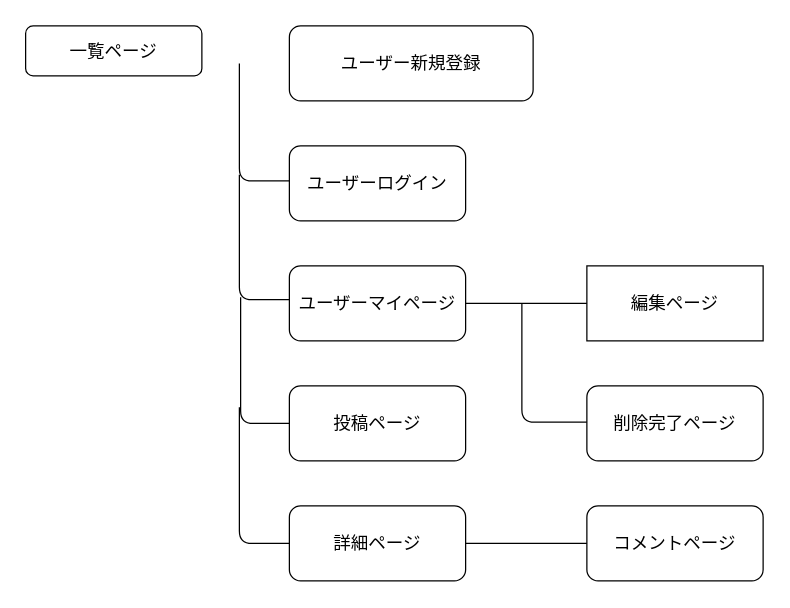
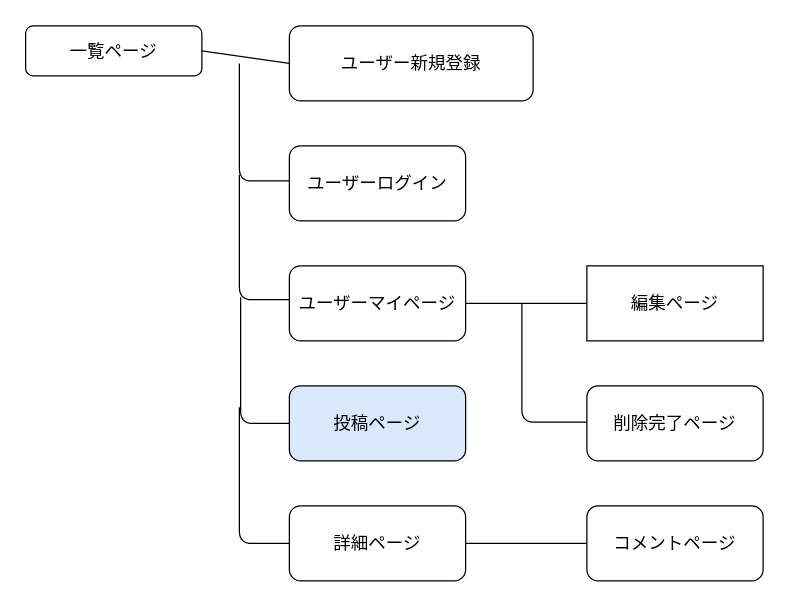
+ <mxCell id="5" value="" style="endArrow=none;html=1;entryX=0;entryY=0.5;entryDx=0;entryDy=0;exitX=1;exitY=0.5;exitDx=0;exitDy=0;" edge="1" parent="1" source="2" target="4"><mxGeometry width="50" height="50" relative="1" as="geometry"><mxPoint x="161" y="56" as="sourcePoint" /><mxPoint x="211" y="6" as="targetPoint" /></mxGeometry></mxCell>
- <mxCell id="9" value="&lt;font style=&quot;font-size: 14px;&quot;&gt;投稿ページ&lt;/font&gt;" style="rounded=1;whiteSpace=wrap;html=1;" vertex="1" parent="1"><mxGeometry x="231" y="308" width="141" height="60" as="geometry" /></mxCell>
+ <mxCell id="9" value="&lt;font style=&quot;font-size: 14px;&quot;&gt;投稿ページ&lt;/font&gt;" style="rounded=1;whiteSpace=wrap;html=1;fillColor=#dae8fc;" vertex="1" parent="1"><mxGeometry x="231" y="308" width="141" height="60" as="geometry" /></mxCell>
